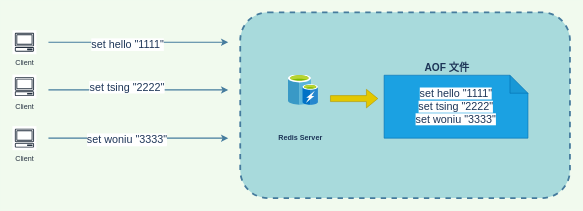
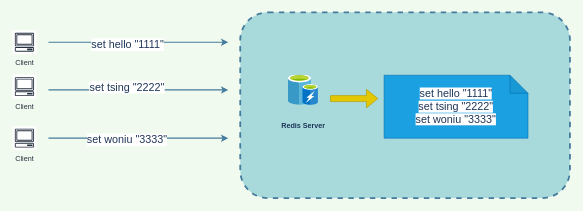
- <mxCell id="15" value="&lt;b&gt;&lt;font style=&quot;font-size: 17px&quot;&gt;AOF 文件&lt;/font&gt;&lt;/b&gt;" style="text;html=1;strokeColor=none;fillColor=none;align=center;verticalAlign=middle;whiteSpace=wrap;rounded=0;sketch=0;fontColor=#1D3557;strokeWidth=3;" vertex="1" parent="1"><mxGeometry x="700" y="104" width="90" height="20" as="geometry" /></mxCell>
- <mxCell id="13" value="&lt;b&gt;Redis Server&lt;/b&gt;" style="text;html=1;strokeColor=none;fillColor=none;align=center;verticalAlign=middle;whiteSpace=wrap;rounded=0;dashed=1;sketch=0;fontColor=#1D3557;" vertex="1" parent="1"><mxGeometry x="437.5" y="220" width="125" height="20" as="geometry" /></mxCell>
+ <mxCell id="13" value="&lt;b&gt;Redis Server&lt;/b&gt;" style="text;html=1;strokeColor=none;fillColor=none;align=center;verticalAlign=middle;whiteSpace=wrap;rounded=0;dashed=1;sketch=0;fontColor=#1D3557;" vertex="1" parent="1"><mxGeometry x="442.5" y="200" width="125" height="20" as="geometry" /></mxCell>
